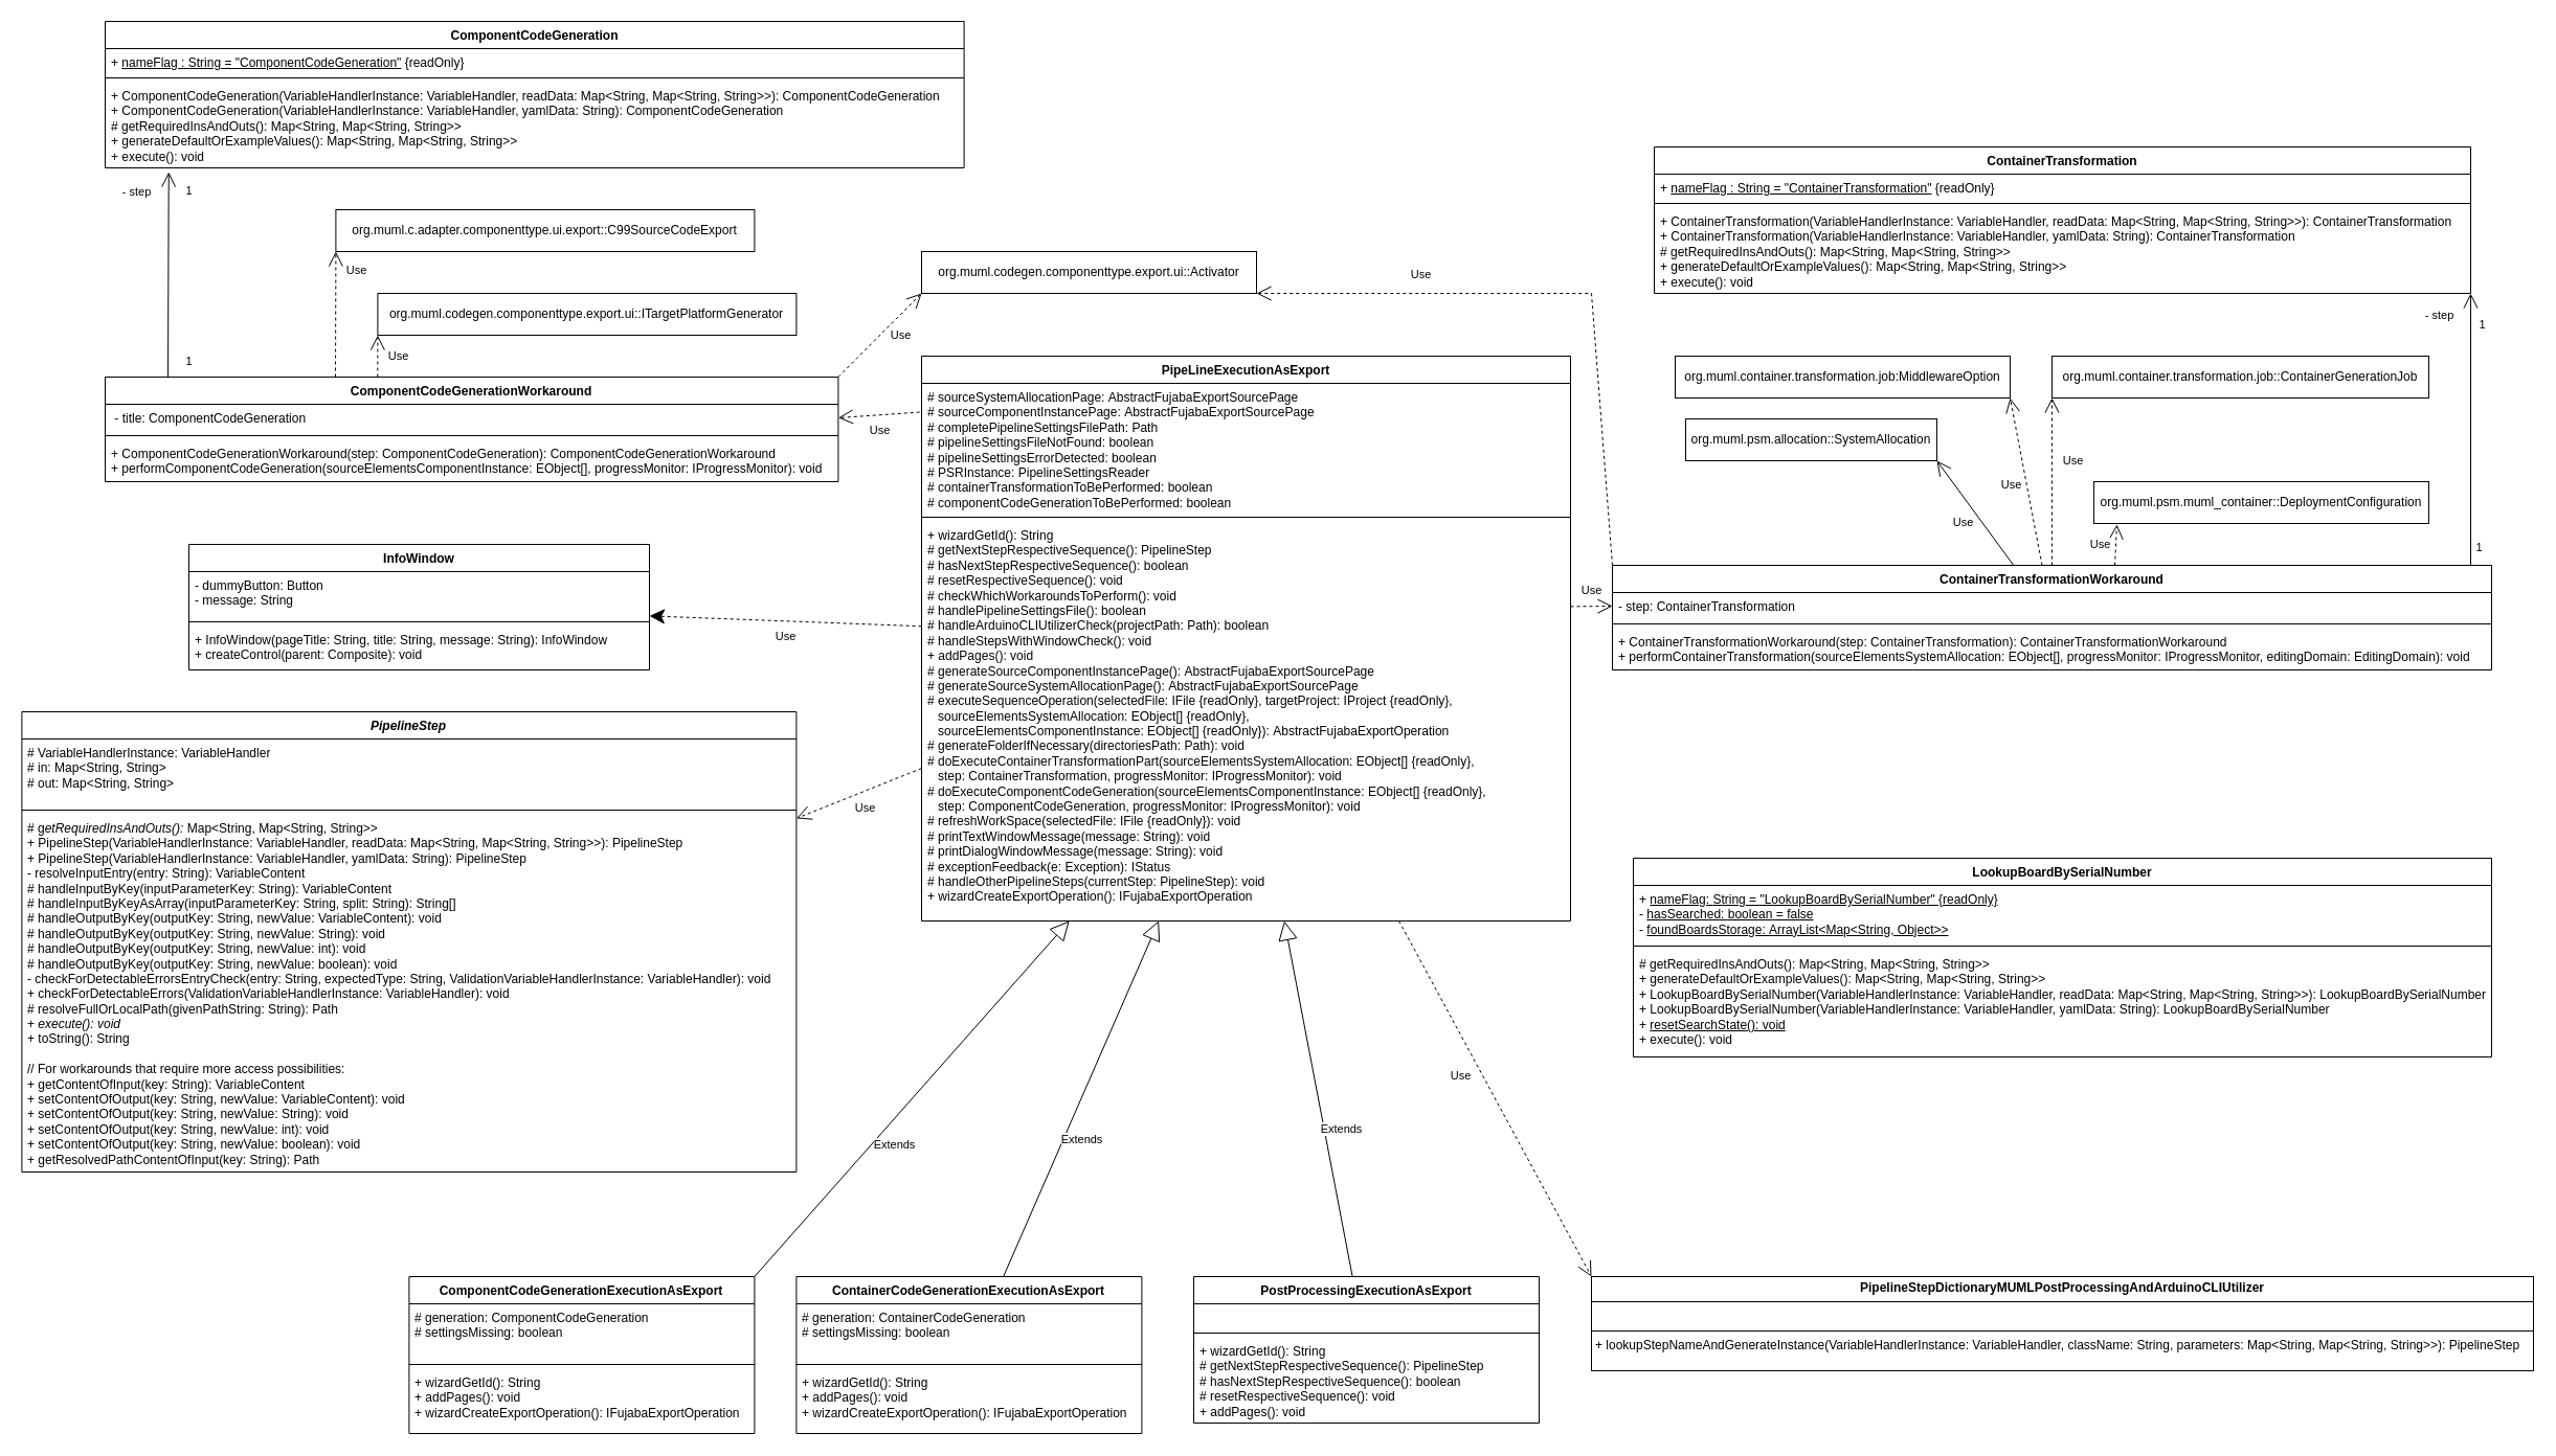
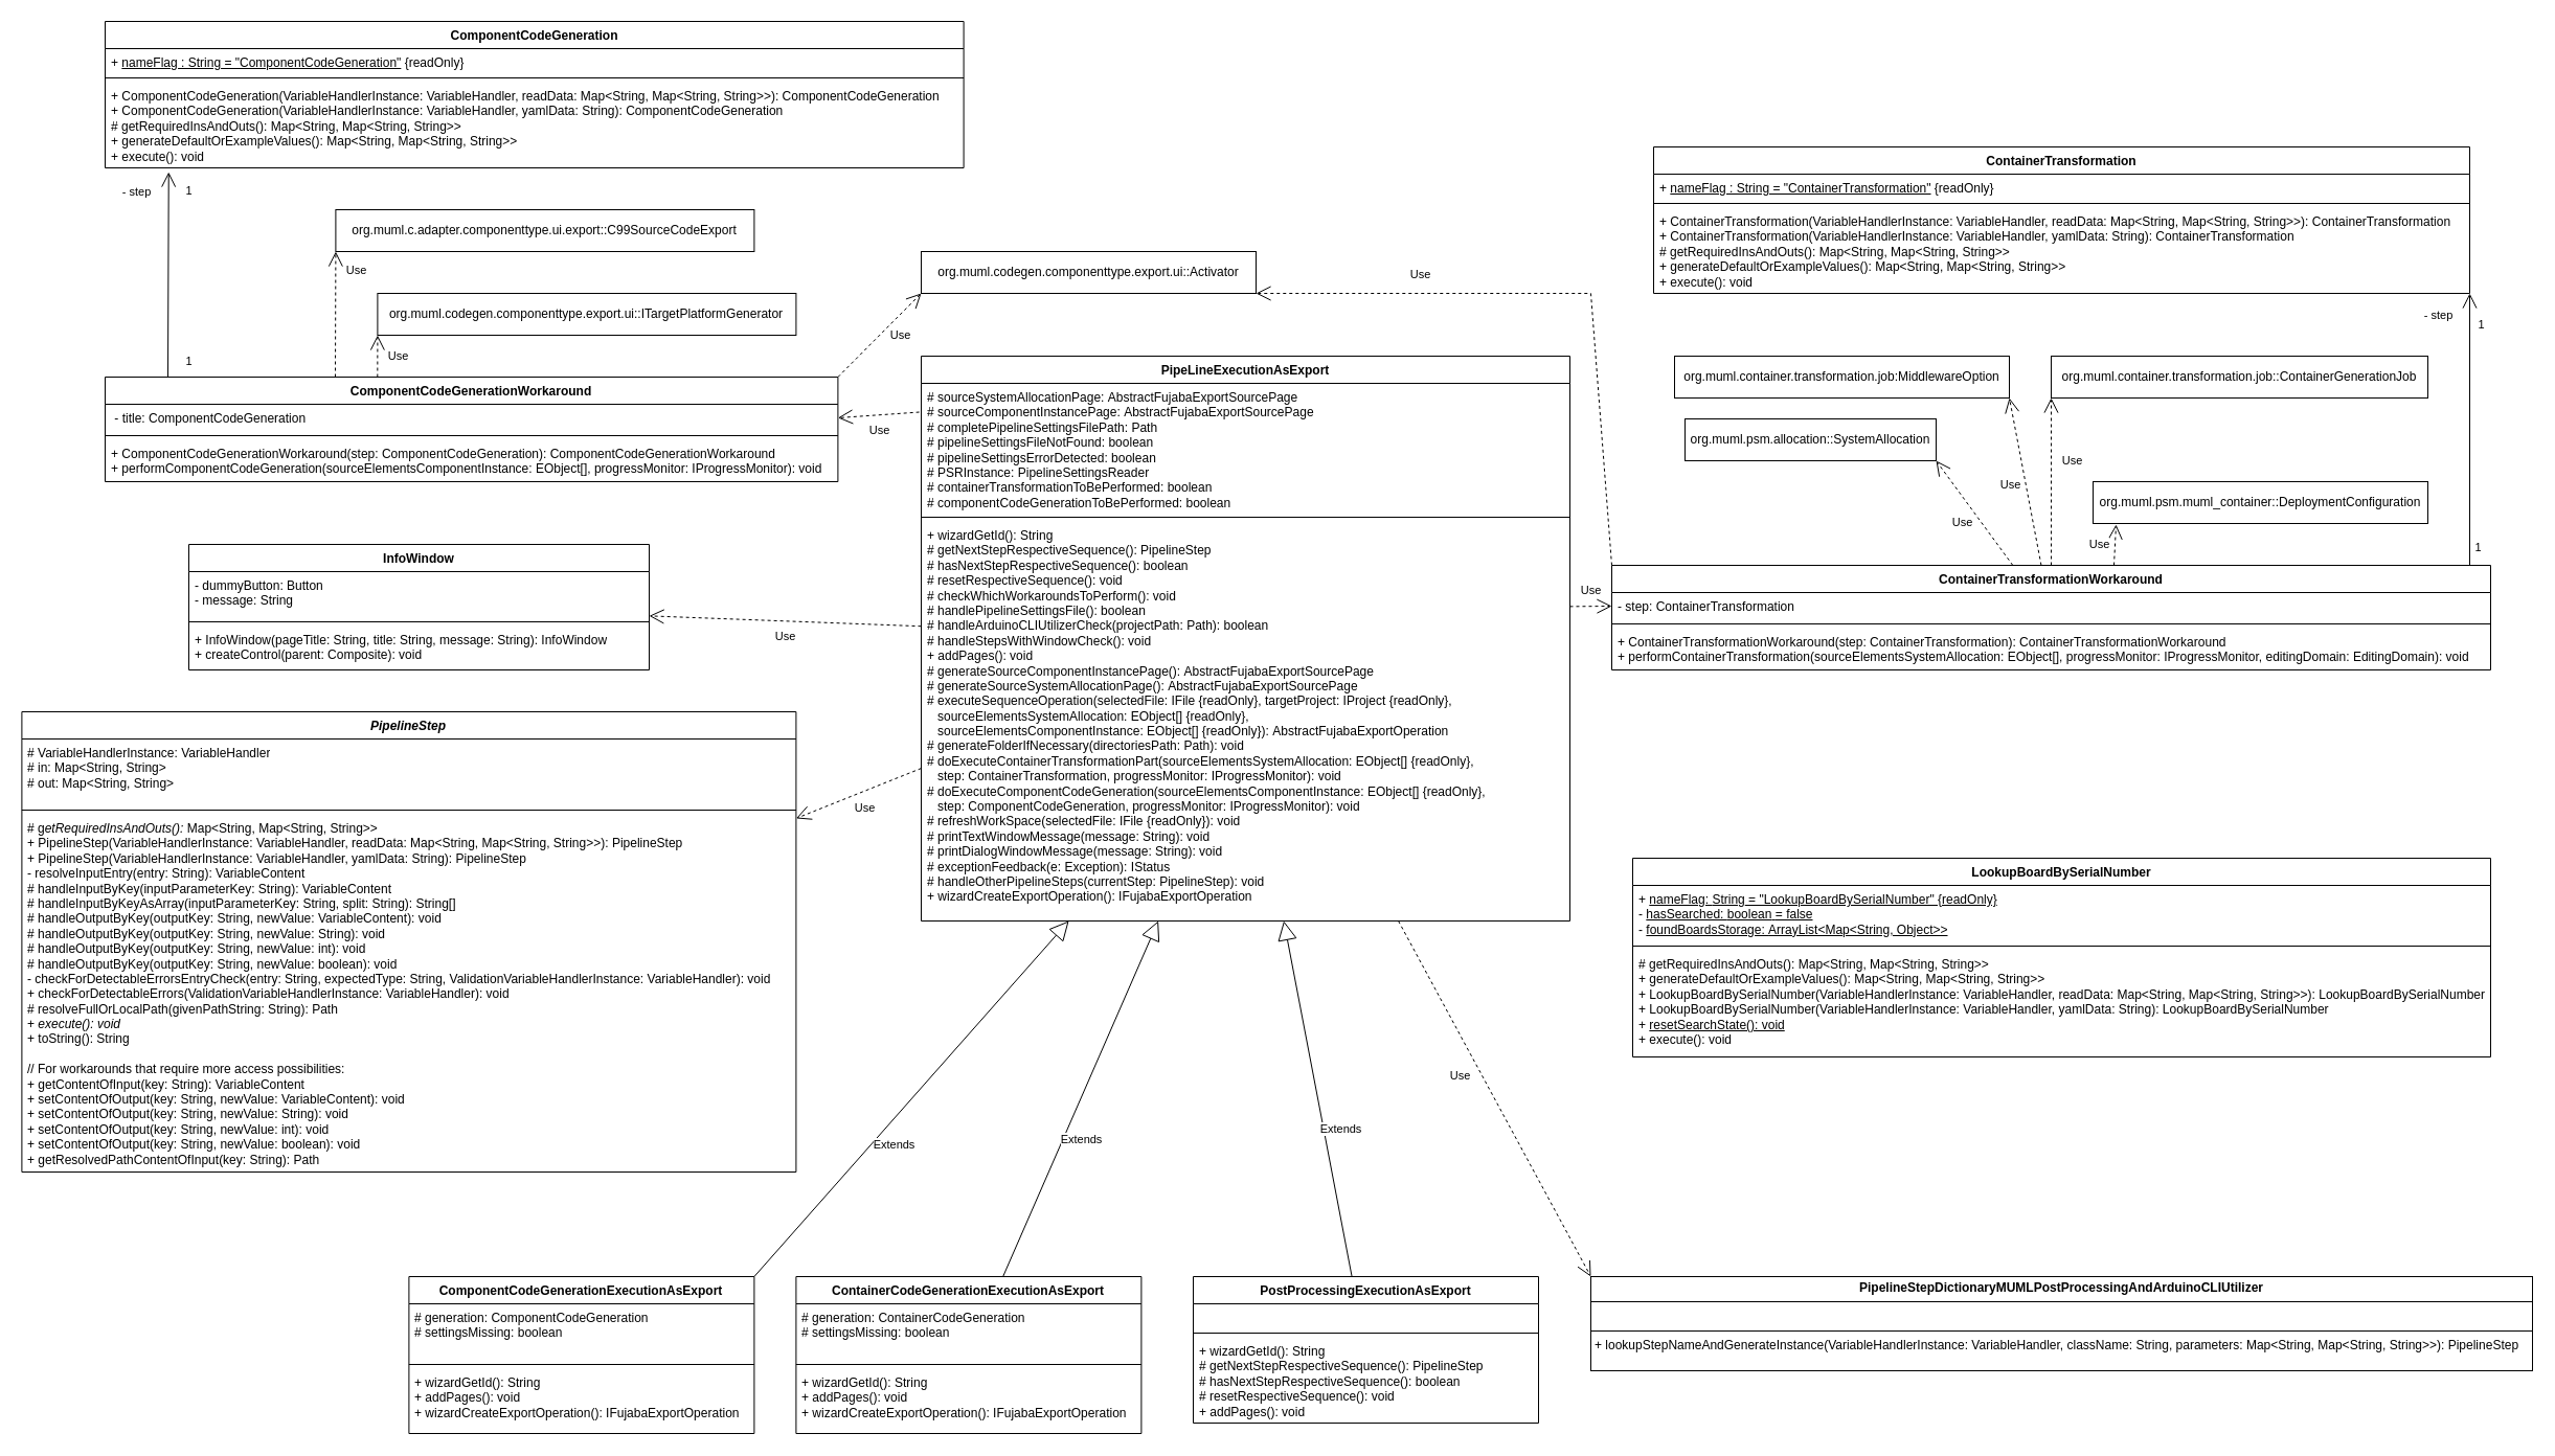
- <mxCell id="41" value="Use" style="endArrow=open;endSize=12;dashed=0;html=1;rounded=0;entryX=1;entryY=1;entryDx=0;entryDy=0;" parent="1" source="28" target="39" edge="1"><mxGeometry x="-0.004" y="15" width="160" relative="1" as="geometry"><mxPoint x="888" y="410" as="sourcePoint" /><mxPoint x="810" y="409" as="targetPoint" /><mxPoint as="offset" /></mxGeometry></mxCell>
+ <mxCell id="41" value="Use" style="endArrow=open;endSize=12;dashed=1;html=1;rounded=0;entryX=1;entryY=1;entryDx=0;entryDy=0;" parent="1" source="28" target="39" edge="1"><mxGeometry x="-0.004" y="15" width="160" relative="1" as="geometry"><mxPoint x="888" y="410" as="sourcePoint" /><mxPoint x="810" y="409" as="targetPoint" /><mxPoint as="offset" /></mxGeometry></mxCell>
- <mxCell id="50" value="Use" style="endArrow=classic;endSize=12;dashed=1;html=1;rounded=0;" parent="1" source="2" target="46" edge="1"><mxGeometry x="-0.004" y="15" width="160" relative="1" as="geometry"><mxPoint x="1510" y="594" as="sourcePoint" /><mxPoint x="1570" y="589" as="targetPoint" /><mxPoint as="offset" /></mxGeometry></mxCell>
+ <mxCell id="50" value="Use" style="endArrow=open;endSize=12;dashed=1;html=1;rounded=0;" parent="1" source="2" target="46" edge="1"><mxGeometry x="-0.004" y="15" width="160" relative="1" as="geometry"><mxPoint x="1510" y="594" as="sourcePoint" /><mxPoint x="1570" y="589" as="targetPoint" /><mxPoint as="offset" /></mxGeometry></mxCell>
